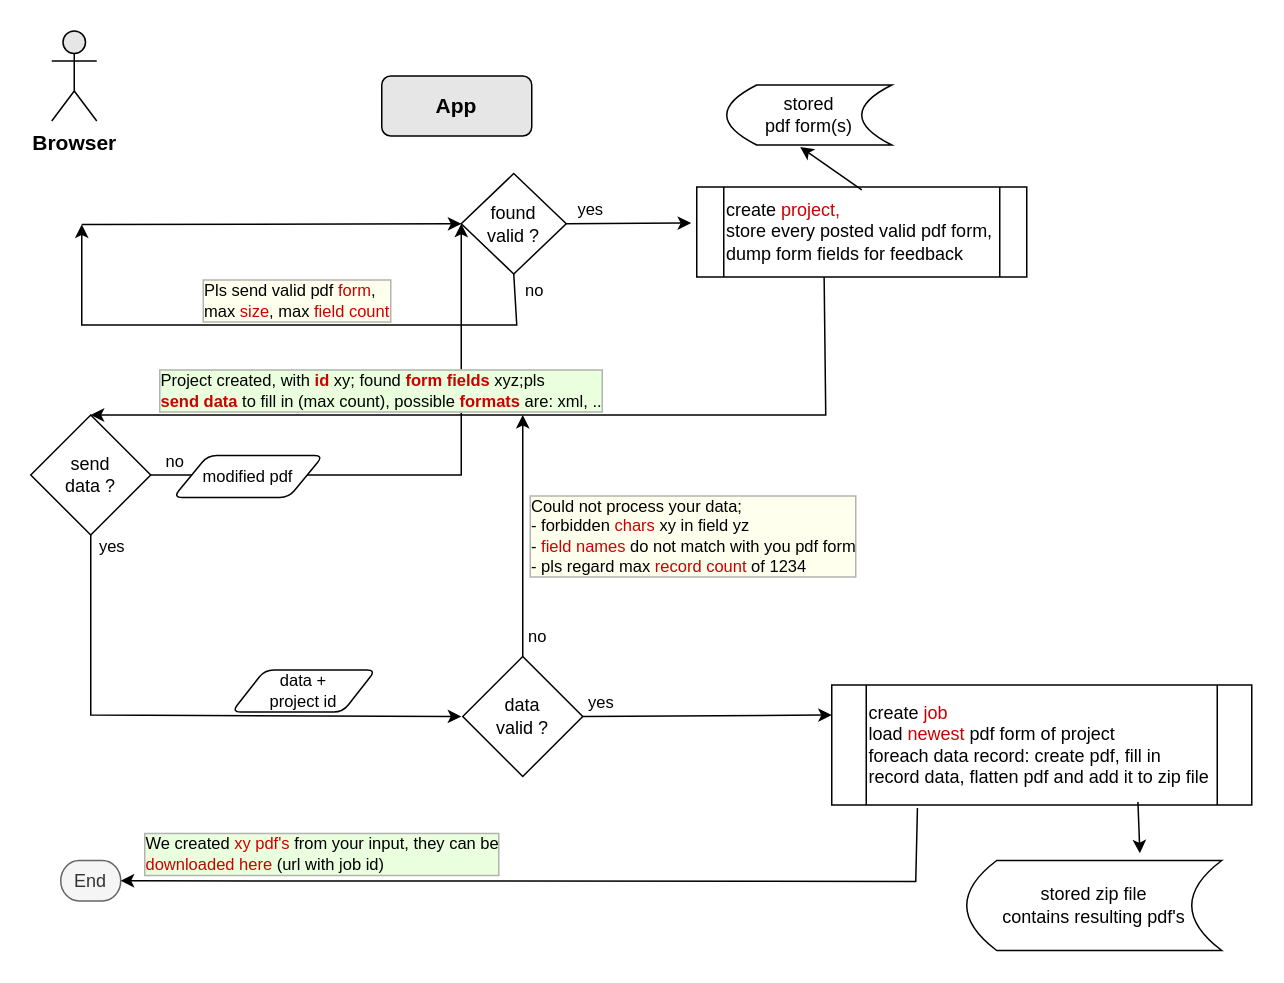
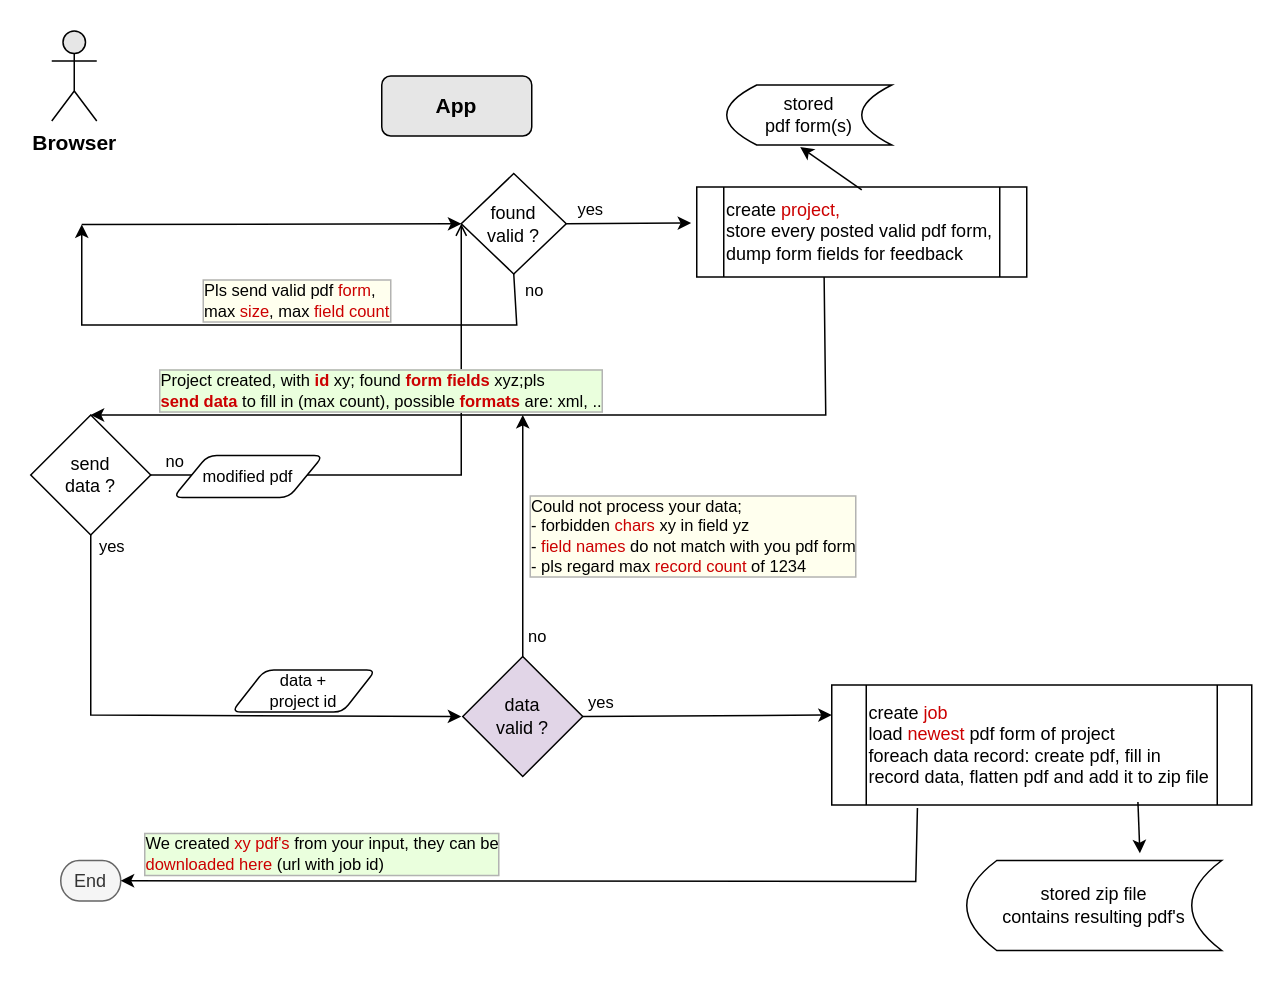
- <mxCell id="10" value="" style="endArrow=classic;html=1;rounded=0;exitX=1;exitY=0.5;exitDx=0;exitDy=0;entryX=0;entryY=0.5;entryDx=0;entryDy=0;" parent="1" source="9" target="5" edge="1"><mxGeometry relative="1" as="geometry"><mxPoint x="314" y="496" as="sourcePoint" /><mxPoint x="414" y="496" as="targetPoint" /><Array as="points"><mxPoint x="307" y="316" /></Array></mxGeometry></mxCell>
+ <mxCell id="10" value="" style="endArrow=open;html=1;rounded=0;exitX=1;exitY=0.5;exitDx=0;exitDy=0;entryX=0;entryY=0.5;entryDx=0;entryDy=0;" parent="1" source="9" target="5" edge="1"><mxGeometry relative="1" as="geometry"><mxPoint x="314" y="496" as="sourcePoint" /><mxPoint x="414" y="496" as="targetPoint" /><Array as="points"><mxPoint x="307" y="316" /></Array></mxGeometry></mxCell>
- <mxCell id="14" value="&lt;div&gt;data&lt;/div&gt;&lt;div&gt;valid ?&lt;br&gt;&lt;/div&gt;" style="rhombus;whiteSpace=wrap;html=1;" parent="1" vertex="1"><mxGeometry x="308" y="437" width="80" height="80" as="geometry" /></mxCell>
+ <mxCell id="14" value="&lt;div&gt;data&lt;/div&gt;&lt;div&gt;valid ?&lt;br&gt;&lt;/div&gt;" style="rhombus;whiteSpace=wrap;html=1;fillColor=#e1d5e7;" parent="1" vertex="1"><mxGeometry x="308" y="437" width="80" height="80" as="geometry" /></mxCell>
